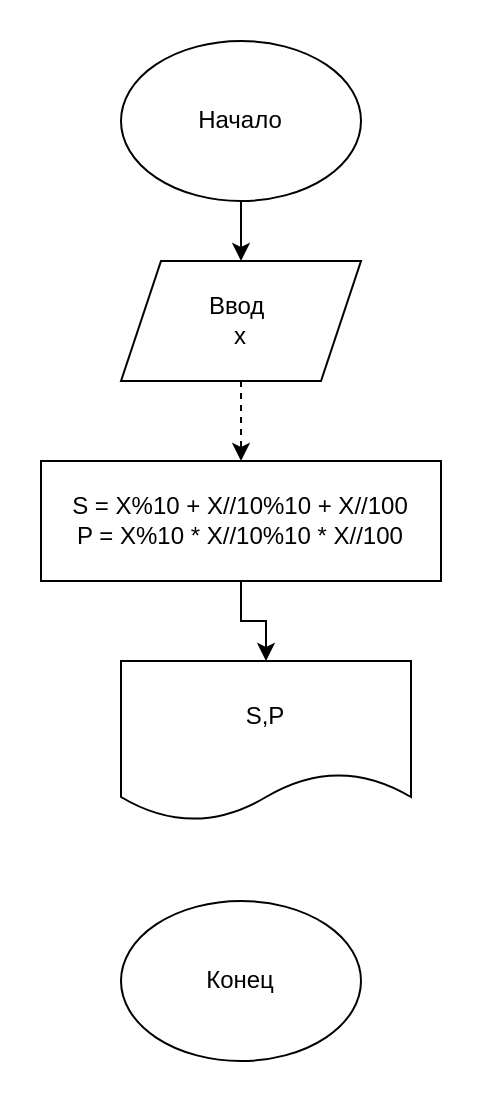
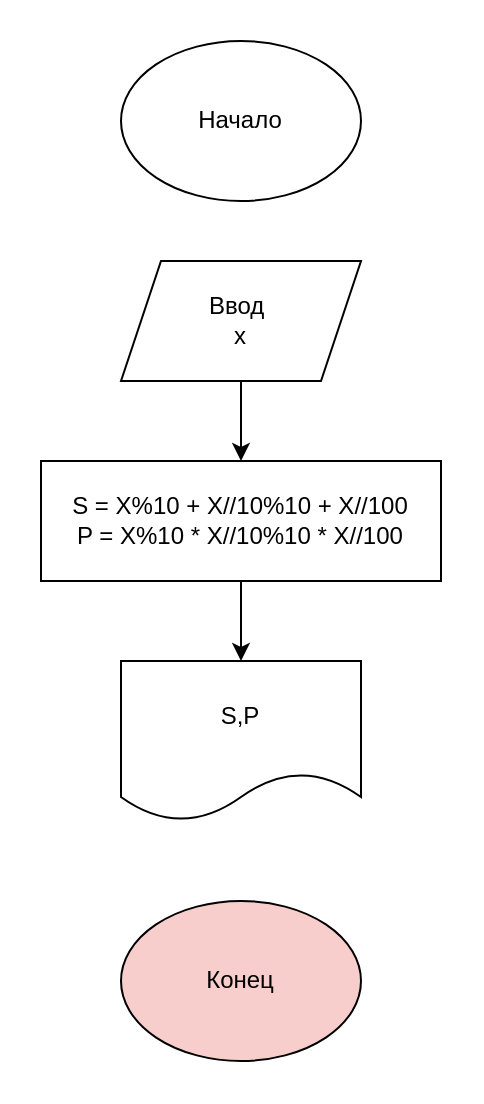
- <mxCell id="2" value="" style="edgeStyle=orthogonalEdgeStyle;rounded=0;orthogonalLoop=1;jettySize=auto;html=1;" edge="1" parent="1" source="3" target="5"><mxGeometry relative="1" as="geometry" /></mxCell>
- <mxCell id="4" value="" style="edgeStyle=orthogonalEdgeStyle;rounded=0;orthogonalLoop=1;jettySize=auto;html=1;dashed=1;" edge="1" parent="1" source="5" target="7"><mxGeometry relative="1" as="geometry" /></mxCell>
+ <mxCell id="4" value="" style="edgeStyle=orthogonalEdgeStyle;rounded=0;orthogonalLoop=1;jettySize=auto;html=1;" edge="1" parent="1" source="5" target="7"><mxGeometry relative="1" as="geometry" /></mxCell>
- <mxCell id="8" value="S,P" style="shape=document;whiteSpace=wrap;html=1;boundedLbl=1;" vertex="1" parent="1"><mxGeometry x="60" y="330" width="145" height="80" as="geometry" /></mxCell>
+ <mxCell id="8" value="S,P" style="shape=document;whiteSpace=wrap;html=1;boundedLbl=1;" vertex="1" parent="1"><mxGeometry x="60" y="330" width="120" height="80" as="geometry" /></mxCell>
- <mxCell id="9" value="Конец" style="ellipse;whiteSpace=wrap;html=1;" vertex="1" parent="1"><mxGeometry x="60" y="450" width="120" height="80" as="geometry" /></mxCell>
+ <mxCell id="9" value="Конец" style="ellipse;whiteSpace=wrap;html=1;fillColor=#f8cecc;" vertex="1" parent="1"><mxGeometry x="60" y="450" width="120" height="80" as="geometry" /></mxCell>
